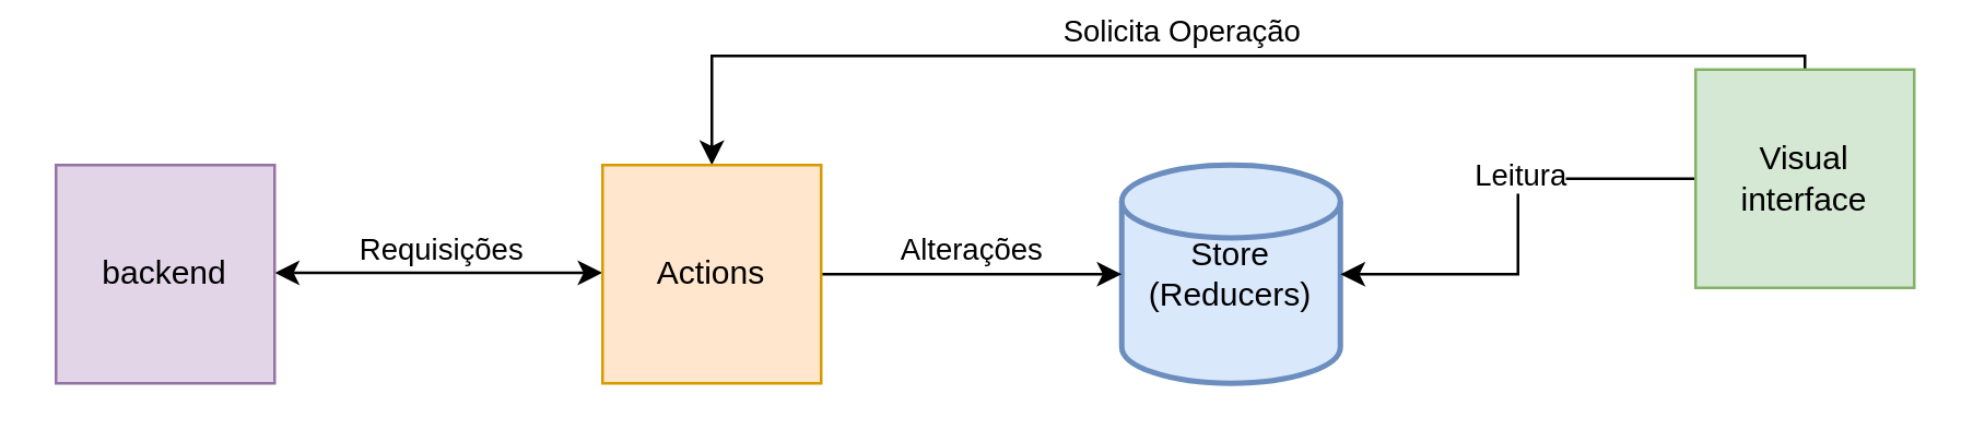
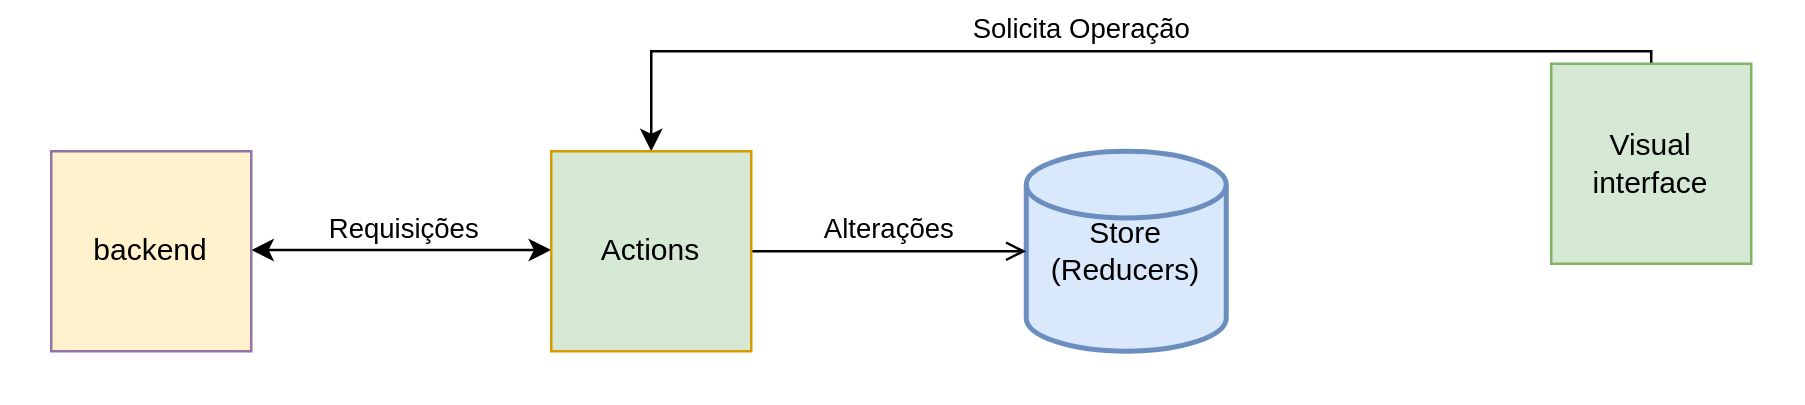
- <mxCell id="3" style="edgeStyle=orthogonalEdgeStyle;rounded=0;orthogonalLoop=1;jettySize=auto;html=1;entryX=1;entryY=0.5;entryDx=0;entryDy=0;entryPerimeter=0;" edge="1" parent="1" source="7" target="2"><mxGeometry relative="1" as="geometry" /></mxCell>
- <mxCell id="4" value="Leitura" style="edgeLabel;html=1;align=center;verticalAlign=middle;resizable=0;points=[];" vertex="1" connectable="0" parent="3"><mxGeometry x="-0.12" relative="1" as="geometry"><mxPoint y="-10" as="offset" /></mxGeometry></mxCell>
- <mxCell id="13" value="backend" style="whiteSpace=wrap;html=1;aspect=fixed;fillColor=#e1d5e7;strokeColor=#9673a6;" vertex="1" parent="1"><mxGeometry x="20" y="60" width="80" height="80" as="geometry" /></mxCell>
+ <mxCell id="13" value="backend" style="whiteSpace=wrap;html=1;aspect=fixed;fillColor=#fff2cc;strokeColor=#9673a6;" vertex="1" parent="1"><mxGeometry x="20" y="60" width="80" height="80" as="geometry" /></mxCell>
- <mxCell id="12" value="Actions" style="whiteSpace=wrap;html=1;aspect=fixed;fillColor=#ffe6cc;strokeColor=#d79b00;" vertex="1" parent="1"><mxGeometry x="220" y="60" width="80" height="80" as="geometry" /></mxCell>
+ <mxCell id="12" value="Actions" style="whiteSpace=wrap;html=1;aspect=fixed;fillColor=#d5e8d4;strokeColor=#d79b00;" vertex="1" parent="1"><mxGeometry x="220" y="60" width="80" height="80" as="geometry" /></mxCell>
- <mxCell id="8" style="edgeStyle=orthogonalEdgeStyle;rounded=0;orthogonalLoop=1;jettySize=auto;html=1;entryX=0;entryY=0.5;entryDx=0;entryDy=0;entryPerimeter=0;" edge="1" parent="1" source="12" target="2"><mxGeometry relative="1" as="geometry" /></mxCell>
+ <mxCell id="8" style="edgeStyle=orthogonalEdgeStyle;rounded=0;orthogonalLoop=1;jettySize=auto;html=1;entryX=0;entryY=0.5;entryDx=0;entryDy=0;entryPerimeter=0;endArrow=open;" edge="1" parent="1" source="12" target="2"><mxGeometry relative="1" as="geometry" /></mxCell>
